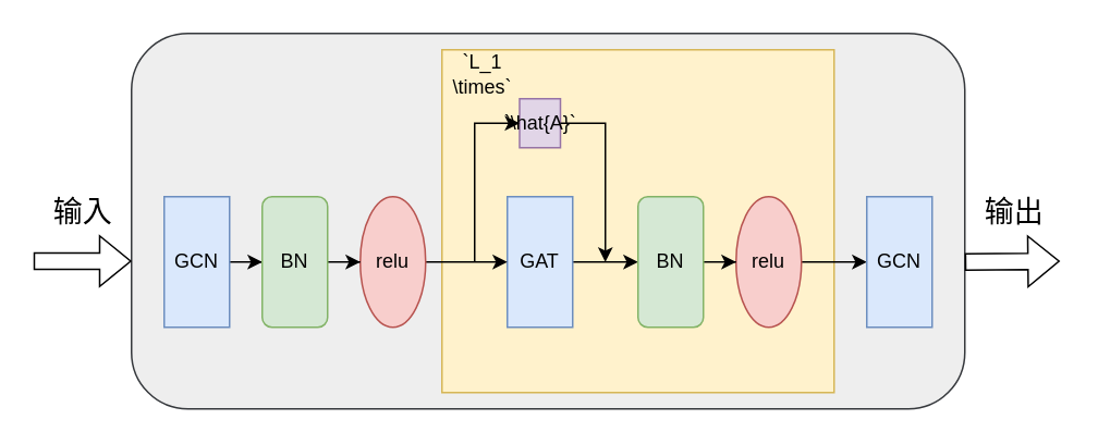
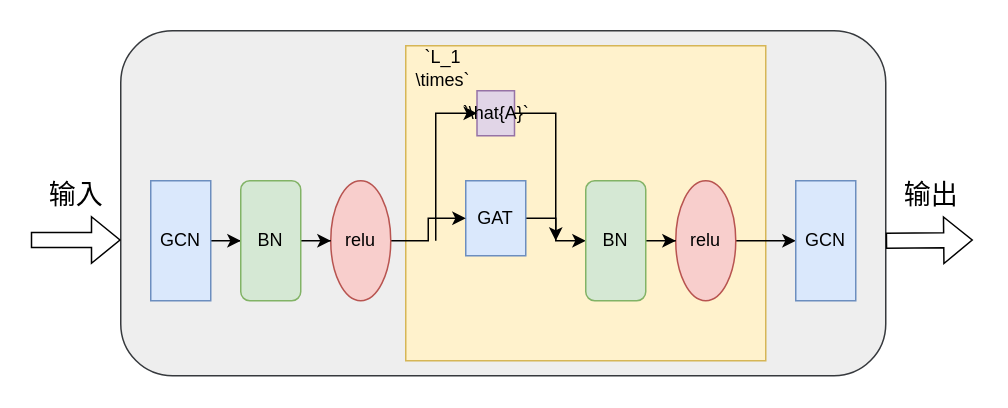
- <mxCell id="5" value="GAT" style="rounded=0;whiteSpace=wrap;html=1;fillColor=#dae8fc;strokeColor=#6c8ebf;" parent="1" vertex="1"><mxGeometry x="310" y="120" width="40" height="80" as="geometry" /></mxCell>
+ <mxCell id="5" value="GAT" style="rounded=0;whiteSpace=wrap;html=1;fillColor=#dae8fc;strokeColor=#6c8ebf;" parent="1" vertex="1"><mxGeometry x="310" y="120" width="40" height="50" as="geometry" /></mxCell>
